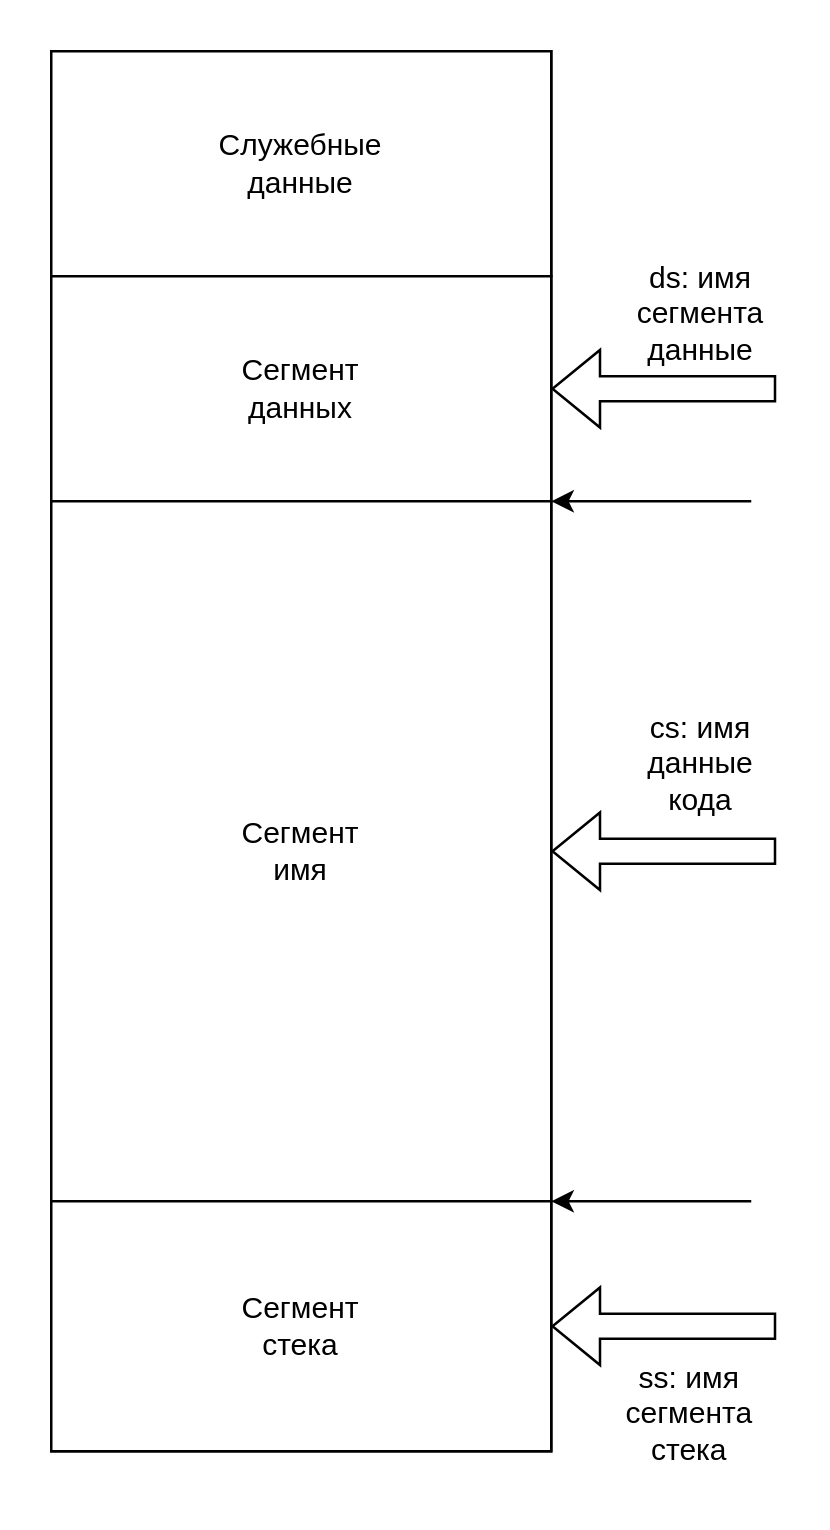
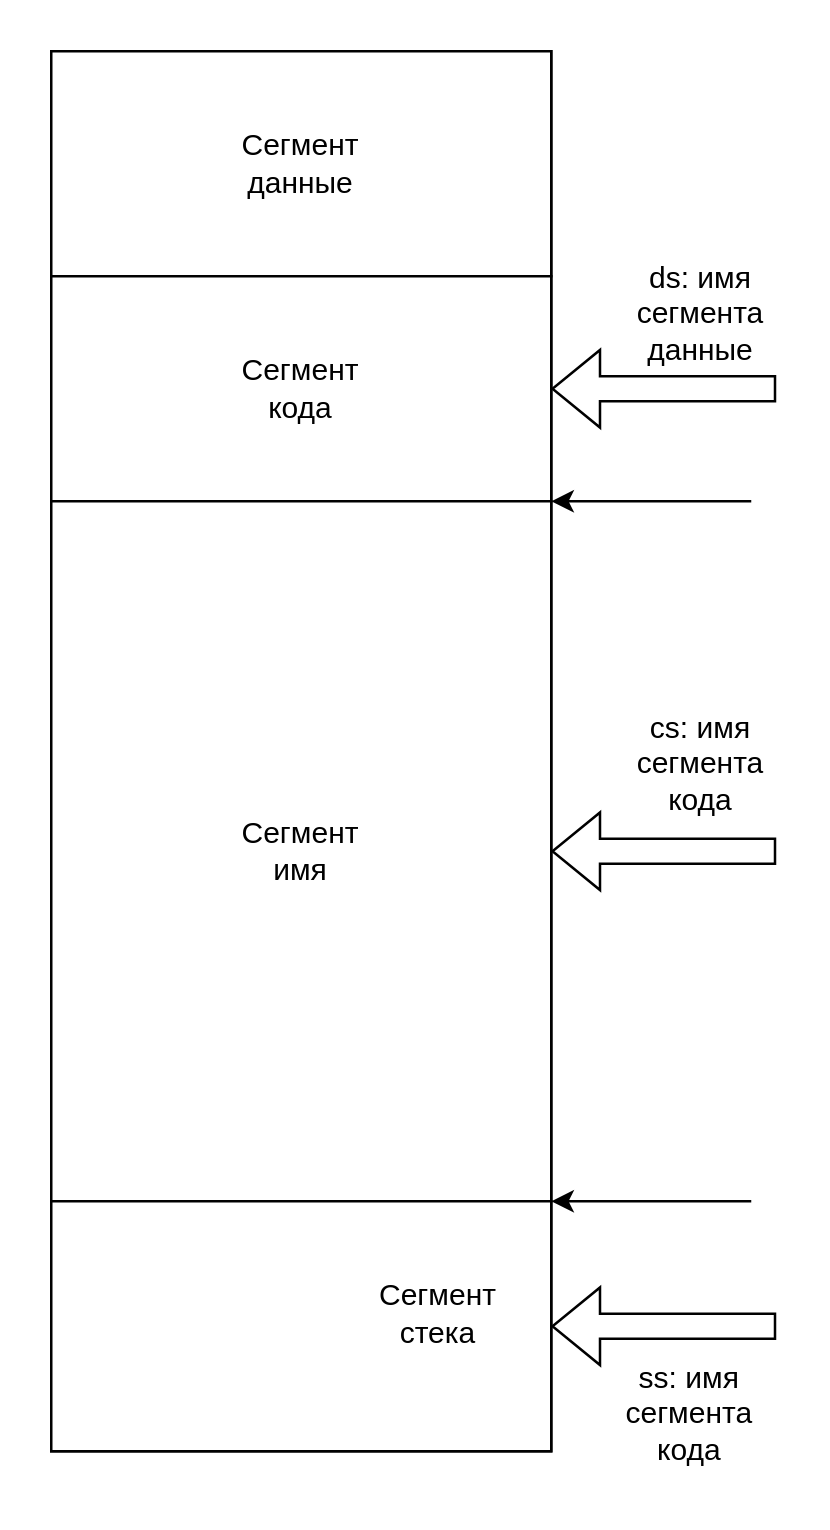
- <mxCell id="4" value="Служебные данные" style="text;html=1;strokeColor=none;fillColor=none;align=center;verticalAlign=middle;whiteSpace=wrap;rounded=0;" vertex="1" parent="1"><mxGeometry x="90" y="50" width="60" height="30" as="geometry" /></mxCell>
+ <mxCell id="4" value="Сегмент данные" style="text;html=1;strokeColor=none;fillColor=none;align=center;verticalAlign=middle;whiteSpace=wrap;rounded=0;" vertex="1" parent="1"><mxGeometry x="90" y="50" width="60" height="30" as="geometry" /></mxCell>
- <mxCell id="7" value="Сегмент данных" style="text;html=1;strokeColor=none;fillColor=none;align=center;verticalAlign=middle;whiteSpace=wrap;rounded=0;" vertex="1" parent="1"><mxGeometry x="90" y="140" width="60" height="30" as="geometry" /></mxCell>
+ <mxCell id="7" value="Сегмент кода" style="text;html=1;strokeColor=none;fillColor=none;align=center;verticalAlign=middle;whiteSpace=wrap;rounded=0;" vertex="1" parent="1"><mxGeometry x="90" y="140" width="60" height="30" as="geometry" /></mxCell>
- <mxCell id="11" value="cs: имя данные кода" style="text;html=1;strokeColor=none;fillColor=none;align=center;verticalAlign=middle;whiteSpace=wrap;rounded=0;" vertex="1" parent="1"><mxGeometry x="250" y="290" width="60" height="30" as="geometry" /></mxCell>
+ <mxCell id="11" value="cs: имя сегмента кода" style="text;html=1;strokeColor=none;fillColor=none;align=center;verticalAlign=middle;whiteSpace=wrap;rounded=0;" vertex="1" parent="1"><mxGeometry x="250" y="290" width="60" height="30" as="geometry" /></mxCell>
- <mxCell id="16" value="Сегмент стека" style="text;html=1;strokeColor=none;fillColor=none;align=center;verticalAlign=middle;whiteSpace=wrap;rounded=0;" vertex="1" parent="1"><mxGeometry x="90" y="515" width="60" height="30" as="geometry" /></mxCell>
+ <mxCell id="16" value="Сегмент стека" style="text;html=1;strokeColor=none;fillColor=none;align=center;verticalAlign=middle;whiteSpace=wrap;rounded=0;" vertex="1" parent="1"><mxGeometry x="145" y="510" width="60" height="30" as="geometry" /></mxCell>
- <mxCell id="17" value="ss: имя &lt;br&gt;сегмента &lt;br&gt;стека" style="text;html=1;align=center;verticalAlign=middle;resizable=0;points=[];autosize=1;strokeColor=none;fillColor=none;" vertex="1" parent="1"><mxGeometry x="240" y="540" width="70" height="50" as="geometry" /></mxCell>
+ <mxCell id="17" value="ss: имя &lt;br&gt;сегмента &lt;br&gt;кода" style="text;html=1;align=center;verticalAlign=middle;resizable=0;points=[];autosize=1;strokeColor=none;fillColor=none;" vertex="1" parent="1"><mxGeometry x="240" y="540" width="70" height="50" as="geometry" /></mxCell>
